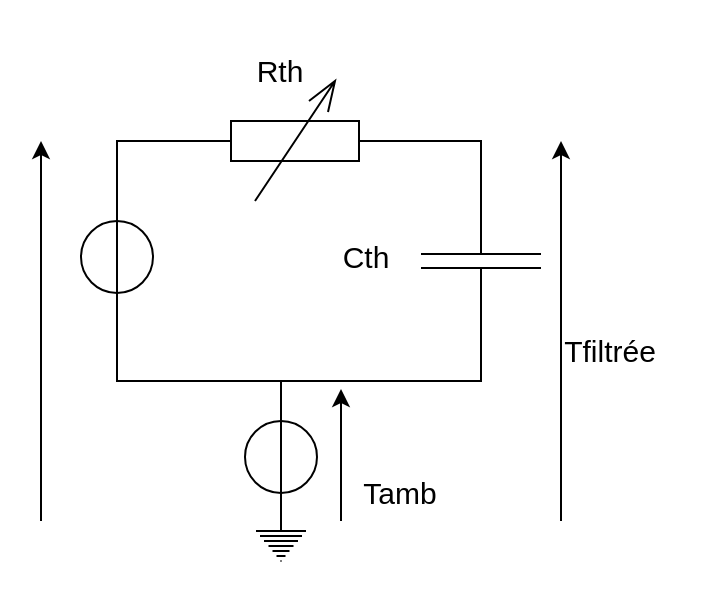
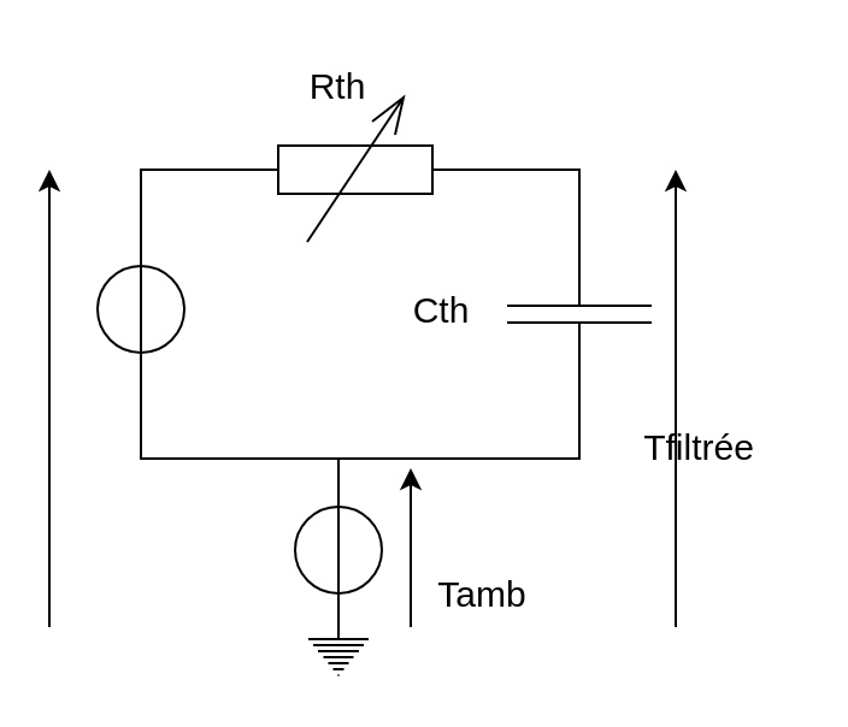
- <mxCell id="17" value="&lt;font style=&quot;font-size: 15px&quot;&gt;Tfiltrée&lt;/font&gt;" style="text;html=1;strokeColor=none;fillColor=none;align=center;verticalAlign=middle;whiteSpace=wrap;rounded=0;" parent="1" vertex="1"><mxGeometry x="280" y="160" width="50" height="30" as="geometry" /></mxCell>
+ <mxCell id="17" value="&lt;font style=&quot;font-size: 15px&quot;&gt;Tfiltrée&lt;/font&gt;" style="text;html=1;strokeColor=none;fillColor=none;align=center;verticalAlign=middle;whiteSpace=wrap;rounded=0;" parent="1" vertex="1"><mxGeometry x="265" y="170" width="50" height="30" as="geometry" /></mxCell>
